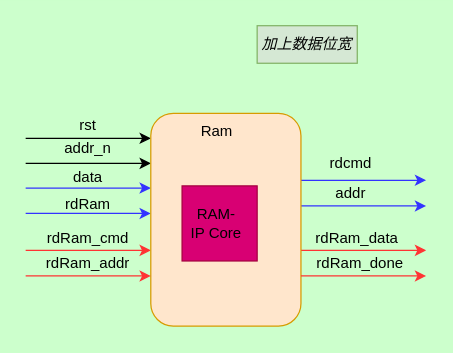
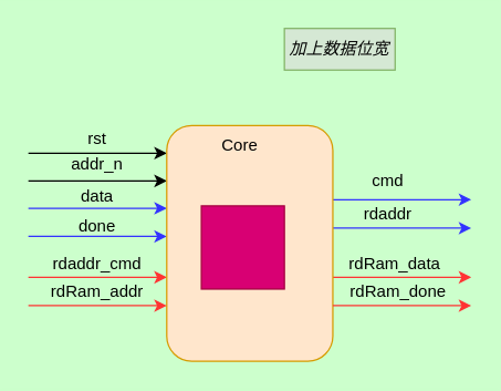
- <mxCell id="19" value="Ram" style="text;html=1;strokeColor=none;fillColor=none;align=center;verticalAlign=middle;whiteSpace=wrap;rounded=0;" vertex="1" parent="1"><mxGeometry x="137.5" y="90" width="70" height="30" as="geometry" /></mxCell>
+ <mxCell id="19" value="Core" style="text;html=1;strokeColor=none;fillColor=none;align=center;verticalAlign=middle;whiteSpace=wrap;rounded=0;" vertex="1" parent="1"><mxGeometry x="137.5" y="90" width="70" height="30" as="geometry" /></mxCell>
- <mxCell id="12" value="rdcmd" style="text;html=1;strokeColor=none;fillColor=none;align=center;verticalAlign=middle;whiteSpace=wrap;rounded=0;" vertex="1" parent="1"><mxGeometry x="250" y="100" width="60" height="60" as="geometry" /></mxCell>
+ <mxCell id="12" value="cmd" style="text;html=1;strokeColor=none;fillColor=none;align=center;verticalAlign=middle;whiteSpace=wrap;rounded=0;" vertex="1" parent="1"><mxGeometry x="250" y="100" width="60" height="60" as="geometry" /></mxCell>
- <mxCell id="14" value="addr" style="text;html=1;strokeColor=none;fillColor=none;align=center;verticalAlign=middle;whiteSpace=wrap;rounded=0;" vertex="1" parent="1"><mxGeometry x="250" y="120" width="60" height="68" as="geometry" /></mxCell>
+ <mxCell id="14" value="rdaddr" style="text;html=1;strokeColor=none;fillColor=none;align=center;verticalAlign=middle;whiteSpace=wrap;rounded=0;" vertex="1" parent="1"><mxGeometry x="250" y="120" width="60" height="68" as="geometry" /></mxCell>
- <mxCell id="10" value="rdRam" style="text;html=1;strokeColor=none;fillColor=none;align=center;verticalAlign=middle;whiteSpace=wrap;rounded=0;" vertex="1" parent="1"><mxGeometry x="40" y="138" width="60" height="50" as="geometry" /></mxCell>
+ <mxCell id="10" value="done" style="text;html=1;strokeColor=none;fillColor=none;align=center;verticalAlign=middle;whiteSpace=wrap;rounded=0;" vertex="1" parent="1"><mxGeometry x="40" y="138" width="60" height="50" as="geometry" /></mxCell>
- <mxCell id="26" value="&lt;div&gt;RAM-&lt;/div&gt;&lt;div&gt;IP Core&lt;br&gt;&lt;/div&gt;" style="text;html=1;strokeColor=none;fillColor=none;align=center;verticalAlign=middle;whiteSpace=wrap;rounded=0;" vertex="1" parent="1"><mxGeometry x="145" y="163" width="55" height="30" as="geometry" /></mxCell>
- <mxCell id="18" value="rdRam_cmd" style="text;html=1;strokeColor=none;fillColor=none;align=center;verticalAlign=middle;whiteSpace=wrap;rounded=0;" vertex="1" parent="1"><mxGeometry x="30" y="180" width="80" height="20" as="geometry" /></mxCell>
+ <mxCell id="18" value="rdaddr_cmd" style="text;html=1;strokeColor=none;fillColor=none;align=center;verticalAlign=middle;whiteSpace=wrap;rounded=0;" vertex="1" parent="1"><mxGeometry x="30" y="180" width="80" height="20" as="geometry" /></mxCell>
